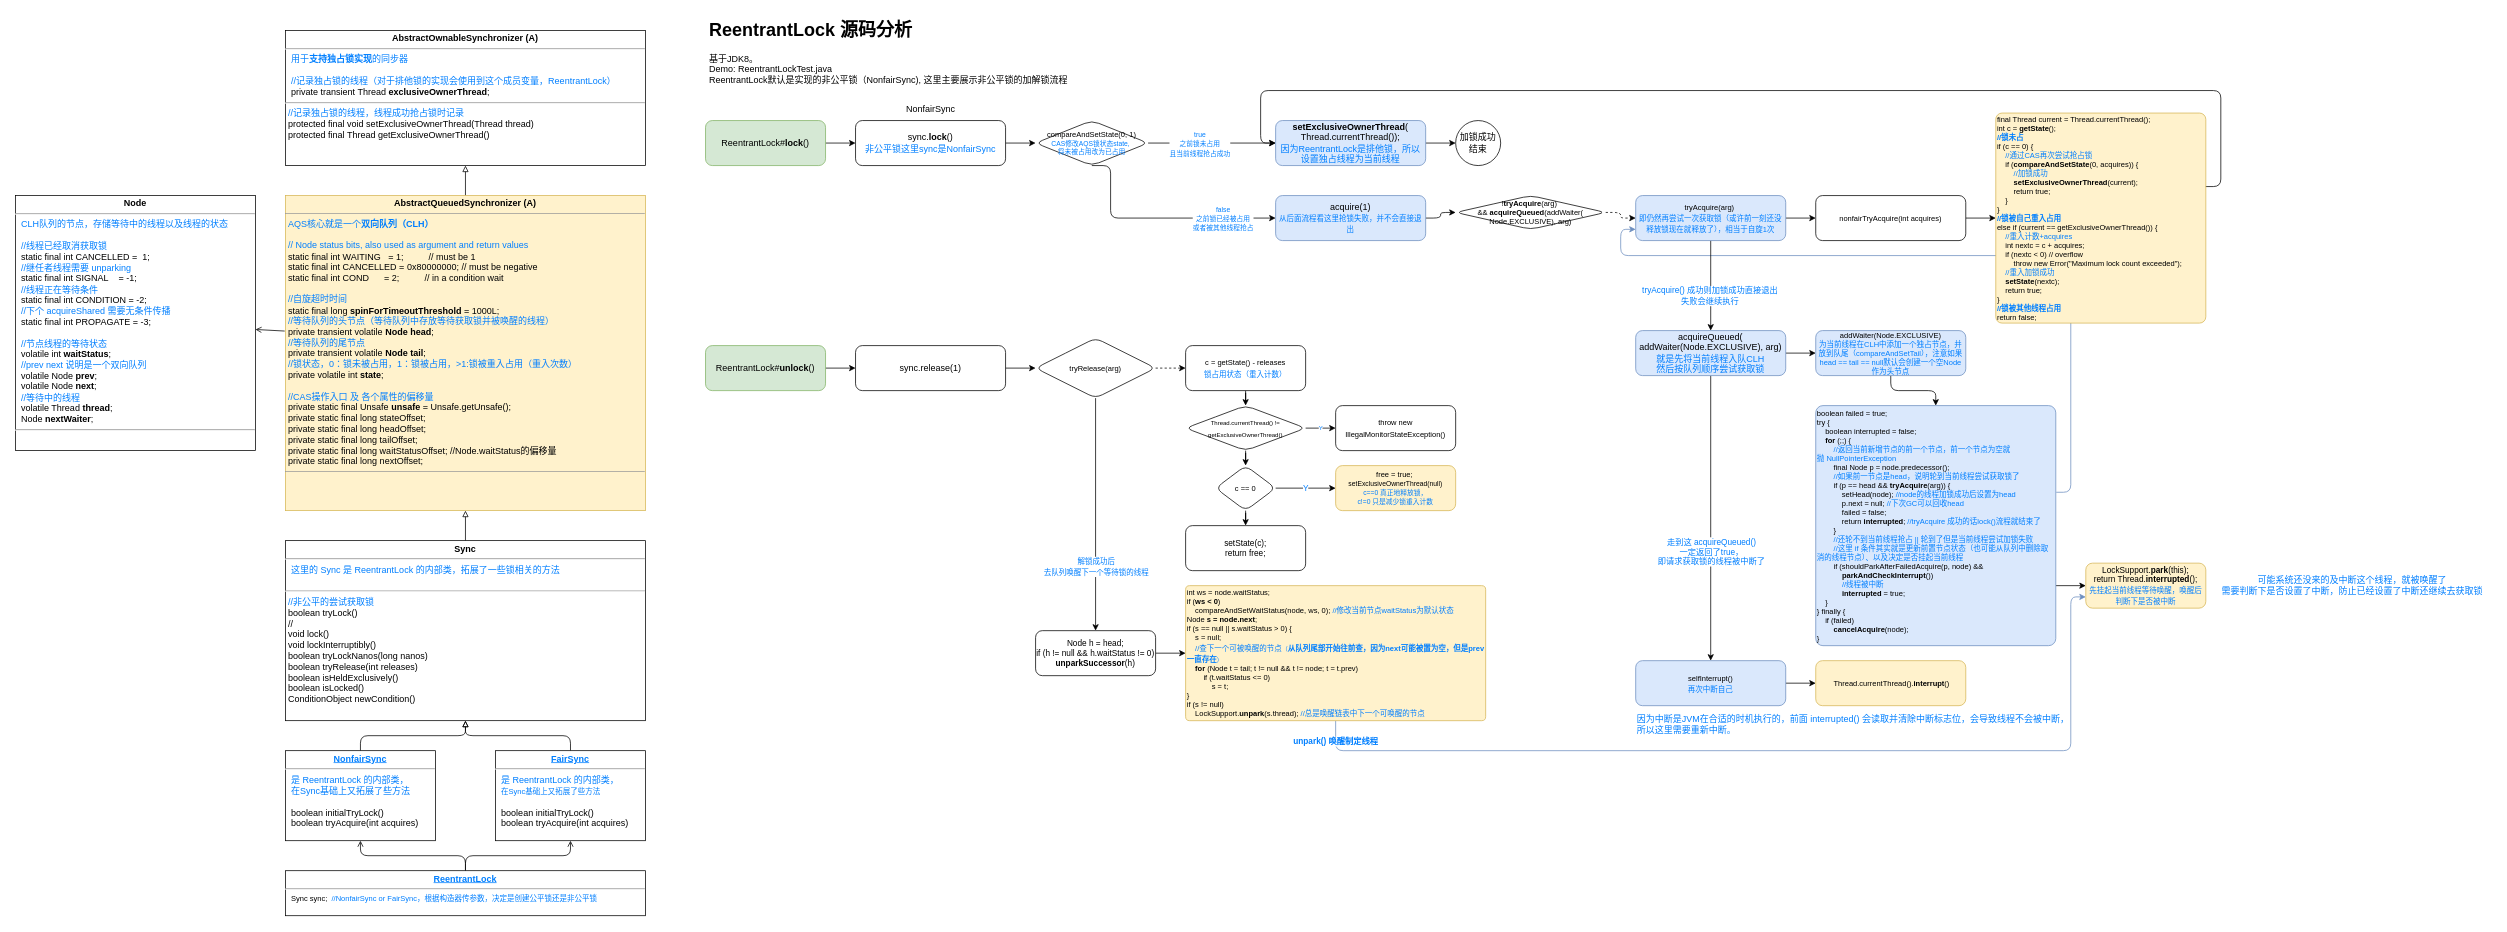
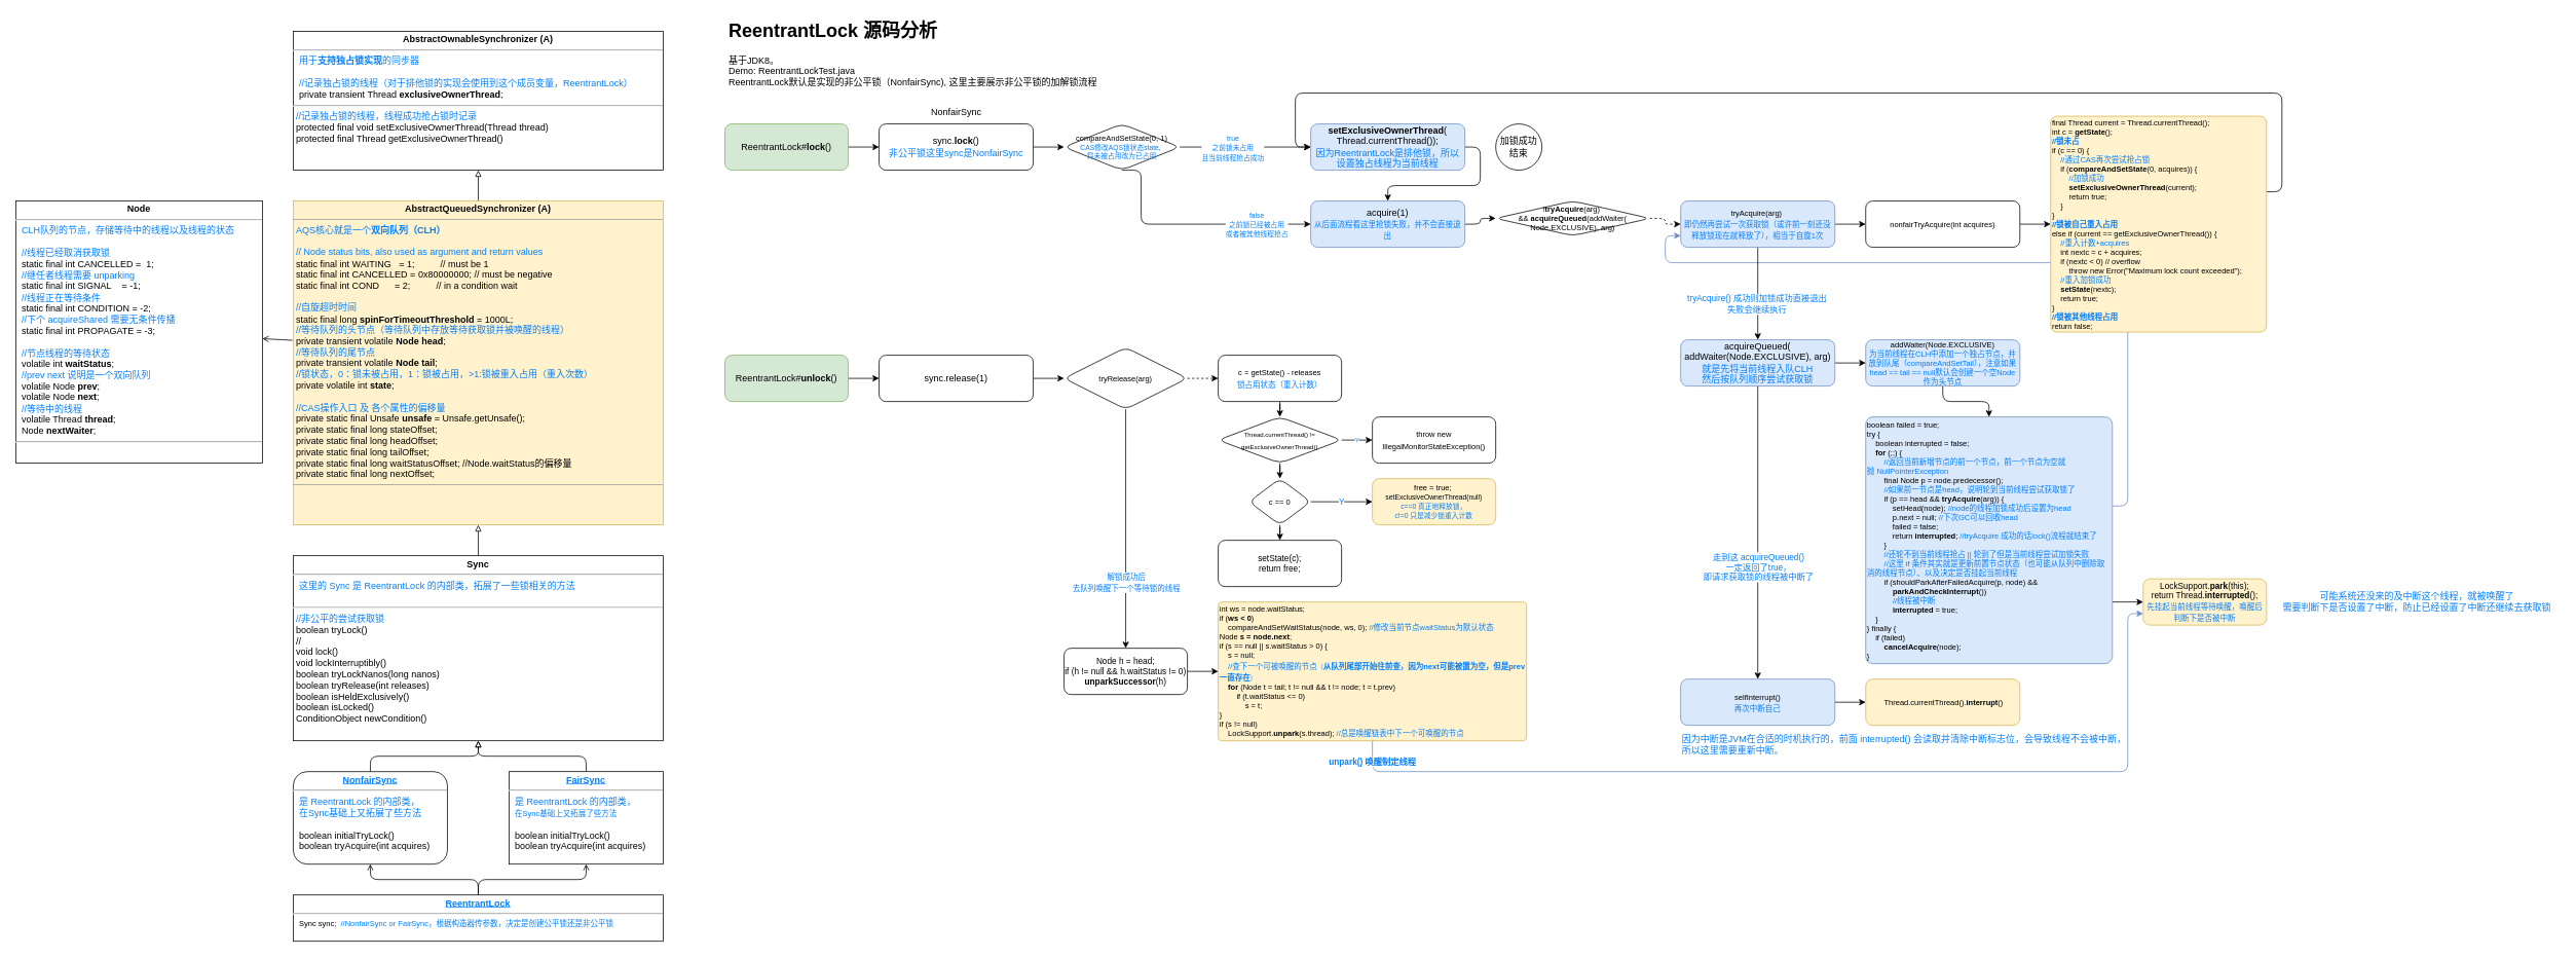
- <mxCell id="19" style="edgeStyle=orthogonalEdgeStyle;rounded=1;orthogonalLoop=1;jettySize=auto;html=1;exitX=1;exitY=0.5;exitDx=0;exitDy=0;" edge="1" parent="1" source="20" target="61"><mxGeometry relative="1" as="geometry" /></mxCell>
+ <mxCell id="19" style="edgeStyle=orthogonalEdgeStyle;rounded=1;orthogonalLoop=1;jettySize=auto;html=1;exitX=1;exitY=0.5;exitDx=0;exitDy=0;" edge="1" parent="1" source="20" target="22"><mxGeometry relative="1" as="geometry" /></mxCell>
- <mxCell id="12" value="&lt;p style=&quot;margin: 4px 0px 0px ; text-align: center&quot;&gt;&lt;b&gt;&lt;u&gt;NonfairSync&lt;/u&gt;&lt;/b&gt;&lt;br&gt;&lt;/p&gt;&lt;hr&gt;&lt;p style=&quot;margin: 0px 0px 0px 8px;&quot;&gt;是 ReentrantLock 的内部类，&lt;br&gt;在Sync基础上又拓展了些方法&lt;br&gt;&lt;/p&gt;&lt;p style=&quot;margin: 0px 0px 0px 8px;&quot;&gt;&lt;font color=&quot;#000000&quot;&gt;&lt;br&gt;&lt;/font&gt;&lt;/p&gt;&lt;p style=&quot;margin: 0px 0px 0px 8px;&quot;&gt;&lt;font color=&quot;#000000&quot;&gt;boolean initialTryLock()&lt;br&gt;&lt;/font&gt;&lt;/p&gt;&lt;p style=&quot;margin: 0px 0px 0px 8px;&quot;&gt;&lt;font color=&quot;#000000&quot;&gt;boolean tryAcquire(int acquires)&lt;/font&gt;&lt;br&gt;&lt;/p&gt;" style="verticalAlign=top;align=left;overflow=fill;fontSize=12;fontFamily=Helvetica;html=1;fontColor=#007FFF;" parent="1" vertex="1"><mxGeometry x="380" y="1000" width="200" height="120" as="geometry" /></mxCell>
+ <mxCell id="12" value="&lt;p style=&quot;margin: 4px 0px 0px ; text-align: center&quot;&gt;&lt;b&gt;&lt;u&gt;NonfairSync&lt;/u&gt;&lt;/b&gt;&lt;br&gt;&lt;/p&gt;&lt;hr&gt;&lt;p style=&quot;margin: 0px 0px 0px 8px;&quot;&gt;是 ReentrantLock 的内部类，&lt;br&gt;在Sync基础上又拓展了些方法&lt;br&gt;&lt;/p&gt;&lt;p style=&quot;margin: 0px 0px 0px 8px;&quot;&gt;&lt;font color=&quot;#000000&quot;&gt;&lt;br&gt;&lt;/font&gt;&lt;/p&gt;&lt;p style=&quot;margin: 0px 0px 0px 8px;&quot;&gt;&lt;font color=&quot;#000000&quot;&gt;boolean initialTryLock()&lt;br&gt;&lt;/font&gt;&lt;/p&gt;&lt;p style=&quot;margin: 0px 0px 0px 8px;&quot;&gt;&lt;font color=&quot;#000000&quot;&gt;boolean tryAcquire(int acquires)&lt;/font&gt;&lt;br&gt;&lt;/p&gt;" style="verticalAlign=top;align=left;overflow=fill;fontSize=12;fontFamily=Helvetica;html=1;fontColor=#007FFF;rounded=1;" parent="1" vertex="1"><mxGeometry x="380" y="1000" width="200" height="120" as="geometry" /></mxCell>
